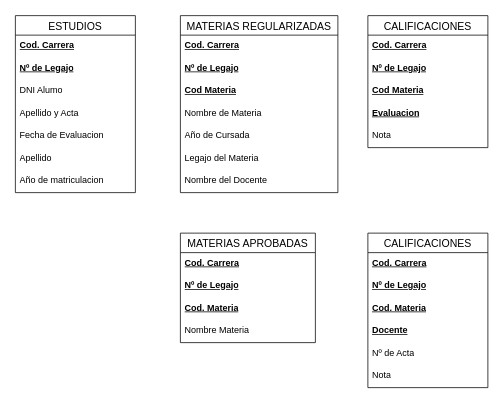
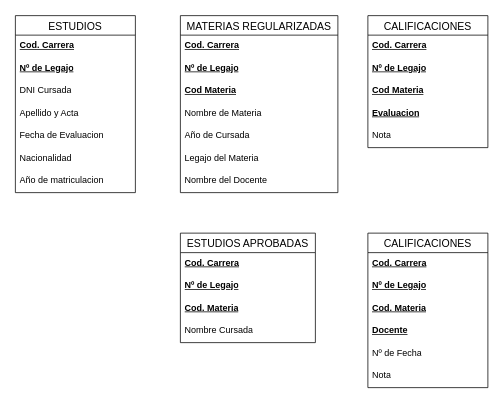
- <mxCell id="5" value="DNI Alumo" style="text;strokeColor=none;fillColor=none;spacingLeft=4;spacingRight=4;overflow=hidden;rotatable=0;points=[[0,0.5],[1,0.5]];portConstraint=eastwest;fontSize=12;whiteSpace=wrap;html=1;" parent="2" vertex="1"><mxGeometry y="86" width="160" height="30" as="geometry" /></mxCell>
+ <mxCell id="5" value="DNI Cursada" style="text;strokeColor=none;fillColor=none;spacingLeft=4;spacingRight=4;overflow=hidden;rotatable=0;points=[[0,0.5],[1,0.5]];portConstraint=eastwest;fontSize=12;whiteSpace=wrap;html=1;" parent="2" vertex="1"><mxGeometry y="86" width="160" height="30" as="geometry" /></mxCell>
- <mxCell id="8" value="Apellido" style="text;strokeColor=none;fillColor=none;spacingLeft=4;spacingRight=4;overflow=hidden;rotatable=0;points=[[0,0.5],[1,0.5]];portConstraint=eastwest;fontSize=12;whiteSpace=wrap;html=1;" parent="2" vertex="1"><mxGeometry y="176" width="160" height="30" as="geometry" /></mxCell>
+ <mxCell id="8" value="Nacionalidad" style="text;strokeColor=none;fillColor=none;spacingLeft=4;spacingRight=4;overflow=hidden;rotatable=0;points=[[0,0.5],[1,0.5]];portConstraint=eastwest;fontSize=12;whiteSpace=wrap;html=1;" parent="2" vertex="1"><mxGeometry y="176" width="160" height="30" as="geometry" /></mxCell>
- <mxCell id="18" value="MATERIAS APROBADAS" style="swimlane;fontStyle=0;childLayout=stackLayout;horizontal=1;startSize=26;horizontalStack=0;resizeParent=1;resizeParentMax=0;resizeLast=0;collapsible=1;marginBottom=0;align=center;fontSize=14;" parent="1" vertex="1"><mxGeometry x="240" y="310" width="180" height="146" as="geometry" /></mxCell>
+ <mxCell id="18" value="ESTUDIOS APROBADAS" style="swimlane;fontStyle=0;childLayout=stackLayout;horizontal=1;startSize=26;horizontalStack=0;resizeParent=1;resizeParentMax=0;resizeLast=0;collapsible=1;marginBottom=0;align=center;fontSize=14;" parent="1" vertex="1"><mxGeometry x="240" y="310" width="180" height="146" as="geometry" /></mxCell>
- <mxCell id="22" value="Nombre Materia" style="text;strokeColor=none;fillColor=none;spacingLeft=4;spacingRight=4;overflow=hidden;rotatable=0;points=[[0,0.5],[1,0.5]];portConstraint=eastwest;fontSize=12;whiteSpace=wrap;html=1;" parent="18" vertex="1"><mxGeometry y="116" width="180" height="30" as="geometry" /></mxCell>
+ <mxCell id="22" value="Nombre Cursada" style="text;strokeColor=none;fillColor=none;spacingLeft=4;spacingRight=4;overflow=hidden;rotatable=0;points=[[0,0.5],[1,0.5]];portConstraint=eastwest;fontSize=12;whiteSpace=wrap;html=1;" parent="18" vertex="1"><mxGeometry y="116" width="180" height="30" as="geometry" /></mxCell>
- <mxCell id="28" value="Nº de Acta" style="text;strokeColor=none;fillColor=none;spacingLeft=4;spacingRight=4;overflow=hidden;rotatable=0;points=[[0,0.5],[1,0.5]];portConstraint=eastwest;fontSize=12;whiteSpace=wrap;html=1;" parent="23" vertex="1"><mxGeometry y="146" width="160" height="30" as="geometry" /></mxCell>
+ <mxCell id="28" value="Nº de Fecha" style="text;strokeColor=none;fillColor=none;spacingLeft=4;spacingRight=4;overflow=hidden;rotatable=0;points=[[0,0.5],[1,0.5]];portConstraint=eastwest;fontSize=12;whiteSpace=wrap;html=1;" parent="23" vertex="1"><mxGeometry y="146" width="160" height="30" as="geometry" /></mxCell>
